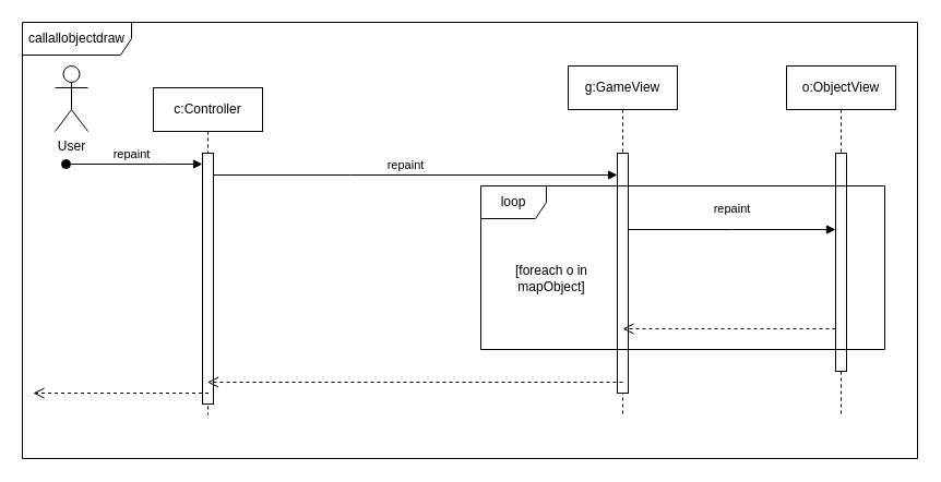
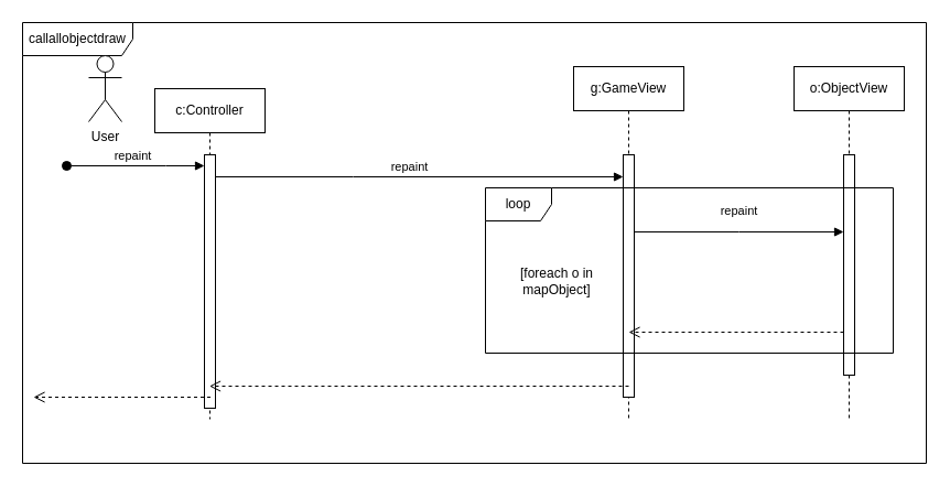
- <mxCell id="17" value="User" style="shape=umlActor;verticalLabelPosition=bottom;verticalAlign=top;html=1;outlineConnect=0;" parent="1" vertex="1"><mxGeometry x="50" y="60" width="30" height="60" as="geometry" /></mxCell>
+ <mxCell id="17" value="User" style="shape=umlActor;verticalLabelPosition=bottom;verticalAlign=top;html=1;outlineConnect=0;" parent="1" vertex="1"><mxGeometry x="80" y="50" width="30" height="60" as="geometry" /></mxCell>
